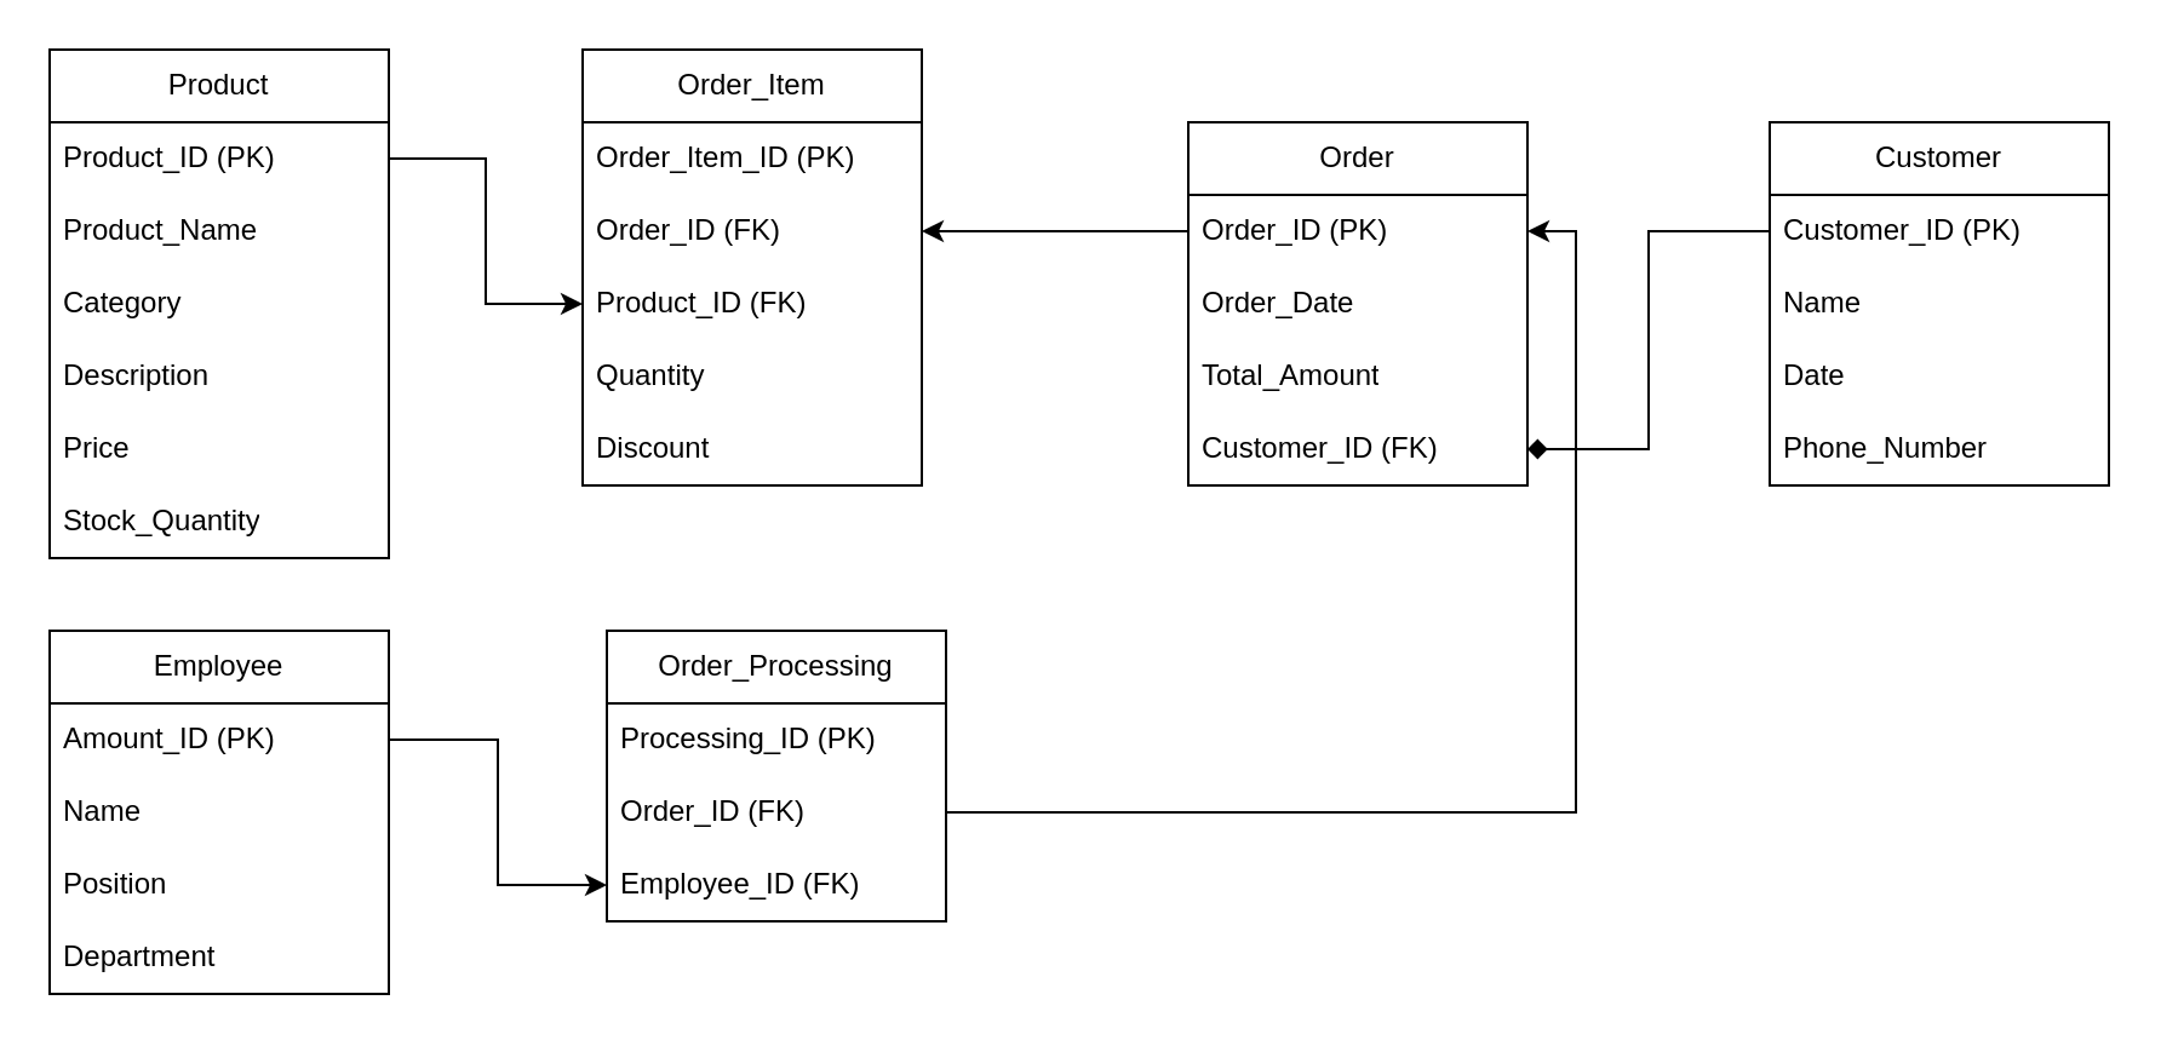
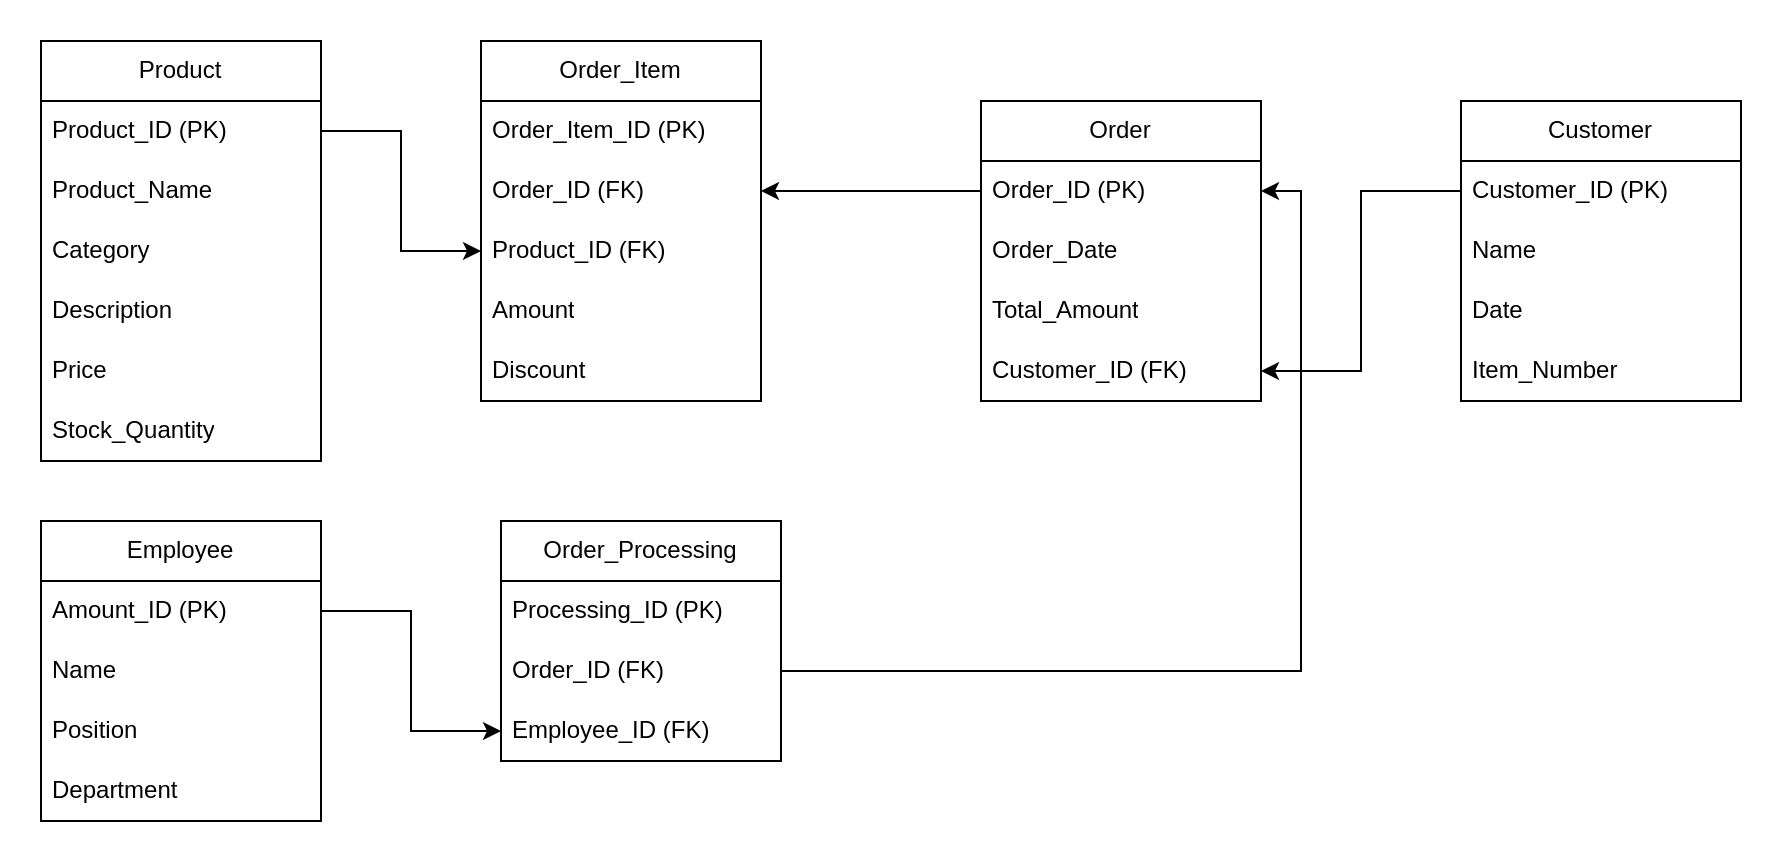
- <mxCell id="23" value="Quantity" style="text;strokeColor=none;fillColor=none;align=left;verticalAlign=middle;spacingLeft=4;spacingRight=4;overflow=hidden;points=[[0,0.5],[1,0.5]];portConstraint=eastwest;rotatable=0;whiteSpace=wrap;html=1;" vertex="1" parent="19"><mxGeometry y="120" width="140" height="30" as="geometry" /></mxCell>
+ <mxCell id="23" value="Amount" style="text;strokeColor=none;fillColor=none;align=left;verticalAlign=middle;spacingLeft=4;spacingRight=4;overflow=hidden;points=[[0,0.5],[1,0.5]];portConstraint=eastwest;rotatable=0;whiteSpace=wrap;html=1;" vertex="1" parent="19"><mxGeometry y="120" width="140" height="30" as="geometry" /></mxCell>
- <mxCell id="38" style="edgeStyle=orthogonalEdgeStyle;rounded=0;orthogonalLoop=1;jettySize=auto;html=1;entryX=1;entryY=0.5;entryDx=0;entryDy=0;endArrow=diamond;" edge="1" parent="1" source="10" target="18"><mxGeometry relative="1" as="geometry" /></mxCell>
+ <mxCell id="38" style="edgeStyle=orthogonalEdgeStyle;rounded=0;orthogonalLoop=1;jettySize=auto;html=1;entryX=1;entryY=0.5;entryDx=0;entryDy=0;" edge="1" parent="1" source="10" target="18"><mxGeometry relative="1" as="geometry" /></mxCell>
- <mxCell id="13" value="Phone_Number" style="text;strokeColor=none;fillColor=none;align=left;verticalAlign=middle;spacingLeft=4;spacingRight=4;overflow=hidden;points=[[0,0.5],[1,0.5]];portConstraint=eastwest;rotatable=0;whiteSpace=wrap;html=1;" vertex="1" parent="9"><mxGeometry y="120" width="140" height="30" as="geometry" /></mxCell>
+ <mxCell id="13" value="Item_Number" style="text;strokeColor=none;fillColor=none;align=left;verticalAlign=middle;spacingLeft=4;spacingRight=4;overflow=hidden;points=[[0,0.5],[1,0.5]];portConstraint=eastwest;rotatable=0;whiteSpace=wrap;html=1;" vertex="1" parent="9"><mxGeometry y="120" width="140" height="30" as="geometry" /></mxCell>
